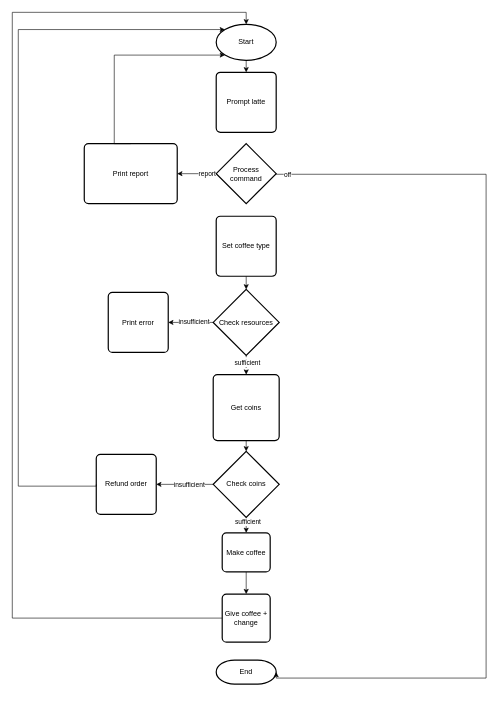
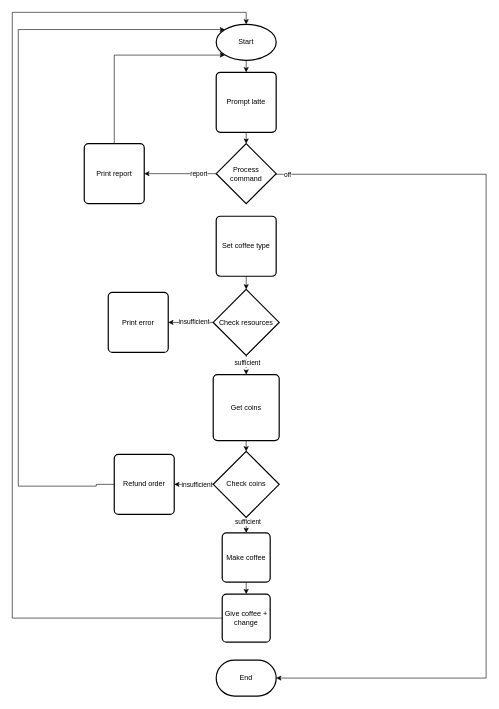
+ <mxCell id="26" style="edgeStyle=orthogonalEdgeStyle;rounded=0;orthogonalLoop=1;jettySize=auto;html=1;exitX=0.5;exitY=1;exitDx=0;exitDy=0;entryX=0.5;entryY=0;entryDx=0;entryDy=0;entryPerimeter=0;" edge="1" parent="1" source="3" target="25"><mxGeometry relative="1" as="geometry" /></mxCell>
- <mxCell id="5" value="Print report" style="rounded=1;whiteSpace=wrap;html=1;absoluteArcSize=1;arcSize=14;strokeWidth=2;" vertex="1" parent="1"><mxGeometry x="140" y="239" width="155" height="100" as="geometry" /></mxCell>
+ <mxCell id="5" value="Print report" style="rounded=1;whiteSpace=wrap;html=1;absoluteArcSize=1;arcSize=14;strokeWidth=2;" vertex="1" parent="1"><mxGeometry x="140" y="239" width="100" height="100" as="geometry" /></mxCell>
- <mxCell id="22" value="Refund order" style="rounded=1;whiteSpace=wrap;html=1;absoluteArcSize=1;arcSize=14;strokeWidth=2;shape=label;" vertex="1" parent="1"><mxGeometry x="160" y="757" width="100" height="100" as="geometry" /></mxCell>
+ <mxCell id="22" value="Refund order" style="rounded=1;whiteSpace=wrap;html=1;absoluteArcSize=1;arcSize=14;strokeWidth=2;shape=label;" vertex="1" parent="1"><mxGeometry x="190" y="757" width="100" height="100" as="geometry" /></mxCell>
- <mxCell id="32" value="Make coffee" style="rounded=1;whiteSpace=wrap;html=1;absoluteArcSize=1;arcSize=14;strokeWidth=2;shape=label;" vertex="1" parent="1"><mxGeometry x="370" y="888" width="80" height="65" as="geometry" /></mxCell>
+ <mxCell id="32" value="Make coffee" style="rounded=1;whiteSpace=wrap;html=1;absoluteArcSize=1;arcSize=14;strokeWidth=2;shape=label;" vertex="1" parent="1"><mxGeometry x="370" y="888" width="80" height="82" as="geometry" /></mxCell>
- <mxCell id="4" value="End" style="strokeWidth=2;html=1;shape=mxgraph.flowchart.terminator;whiteSpace=wrap;" vertex="1" parent="1"><mxGeometry x="360" y="1100" width="100" height="40" as="geometry" /></mxCell>
+ <mxCell id="4" value="End" style="strokeWidth=2;html=1;shape=mxgraph.flowchart.terminator;whiteSpace=wrap;" vertex="1" parent="1"><mxGeometry x="360" y="1100" width="100" height="60" as="geometry" /></mxCell>
